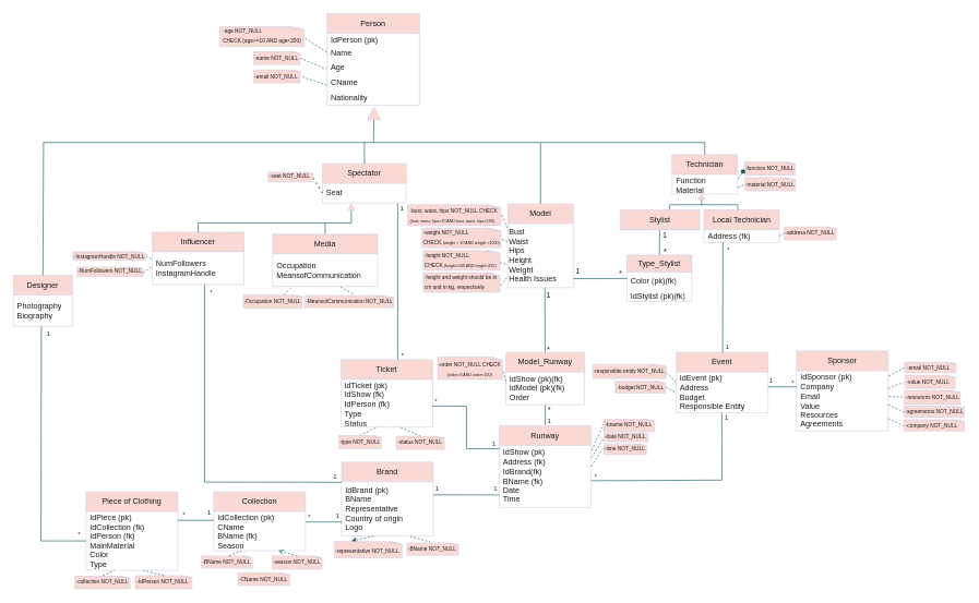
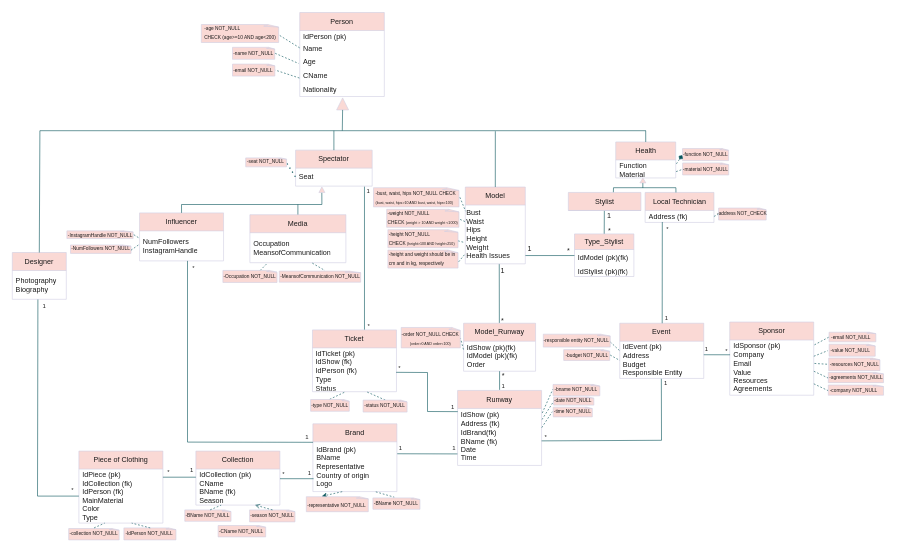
- <mxCell id="8" value="Technician" style="swimlane;fontStyle=0;childLayout=stackLayout;horizontal=1;startSize=30;horizontalStack=0;resizeParent=1;resizeParentMax=0;resizeLast=0;collapsible=1;marginBottom=0;whiteSpace=wrap;html=1;labelBackgroundColor=none;rounded=0;fillColor=#FAD9D5;strokeColor=#D0CEE2;fontColor=#1A1A1A;" parent="7" vertex="1"><mxGeometry x="137" y="82.78" width="100" height="60" as="geometry" /></mxCell>
+ <mxCell id="8" value="Health" style="swimlane;fontStyle=0;childLayout=stackLayout;horizontal=1;startSize=30;horizontalStack=0;resizeParent=1;resizeParentMax=0;resizeLast=0;collapsible=1;marginBottom=0;whiteSpace=wrap;html=1;labelBackgroundColor=none;rounded=0;fillColor=#FAD9D5;strokeColor=#D0CEE2;fontColor=#1A1A1A;" parent="7" vertex="1"><mxGeometry x="137" y="82.78" width="100" height="60" as="geometry" /></mxCell>
- <mxCell id="39" value="&lt;span style=&quot;text-align: left;&quot;&gt;&lt;font style=&quot;font-size: 8px;&quot;&gt;-address NOT_NULL&lt;/font&gt;&lt;/span&gt;" style="text;html=1;align=center;verticalAlign=middle;whiteSpace=wrap;rounded=0;labelBackgroundColor=none;container=0;fontColor=#1A1A1A;" parent="36" vertex="1"><mxGeometry x="-9.381" width="96.81" height="20" as="geometry" /></mxCell>
+ <mxCell id="39" value="&lt;span style=&quot;text-align: left;&quot;&gt;&lt;font style=&quot;font-size: 8px;&quot;&gt;-address NOT_CHECK&lt;/font&gt;&lt;/span&gt;" style="text;html=1;align=center;verticalAlign=middle;whiteSpace=wrap;rounded=0;labelBackgroundColor=none;container=0;fontColor=#1A1A1A;" parent="36" vertex="1"><mxGeometry x="-9.381" width="96.81" height="20" as="geometry" /></mxCell>
- <mxCell id="209" value="Color (pk)(fk)" style="text;strokeColor=none;fillColor=none;align=left;verticalAlign=top;spacingLeft=4;spacingRight=4;overflow=hidden;rotatable=0;points=[[0,0.5],[1,0.5]];portConstraint=eastwest;whiteSpace=wrap;html=1;fontColor=#1A1A1A;" parent="208" vertex="1"><mxGeometry y="26" width="99" height="23" as="geometry" /></mxCell>
+ <mxCell id="209" value="IdModel (pk)(fk)" style="text;strokeColor=none;fillColor=none;align=left;verticalAlign=top;spacingLeft=4;spacingRight=4;overflow=hidden;rotatable=0;points=[[0,0.5],[1,0.5]];portConstraint=eastwest;whiteSpace=wrap;html=1;fontColor=#1A1A1A;" parent="208" vertex="1"><mxGeometry y="26" width="99" height="23" as="geometry" /></mxCell>
